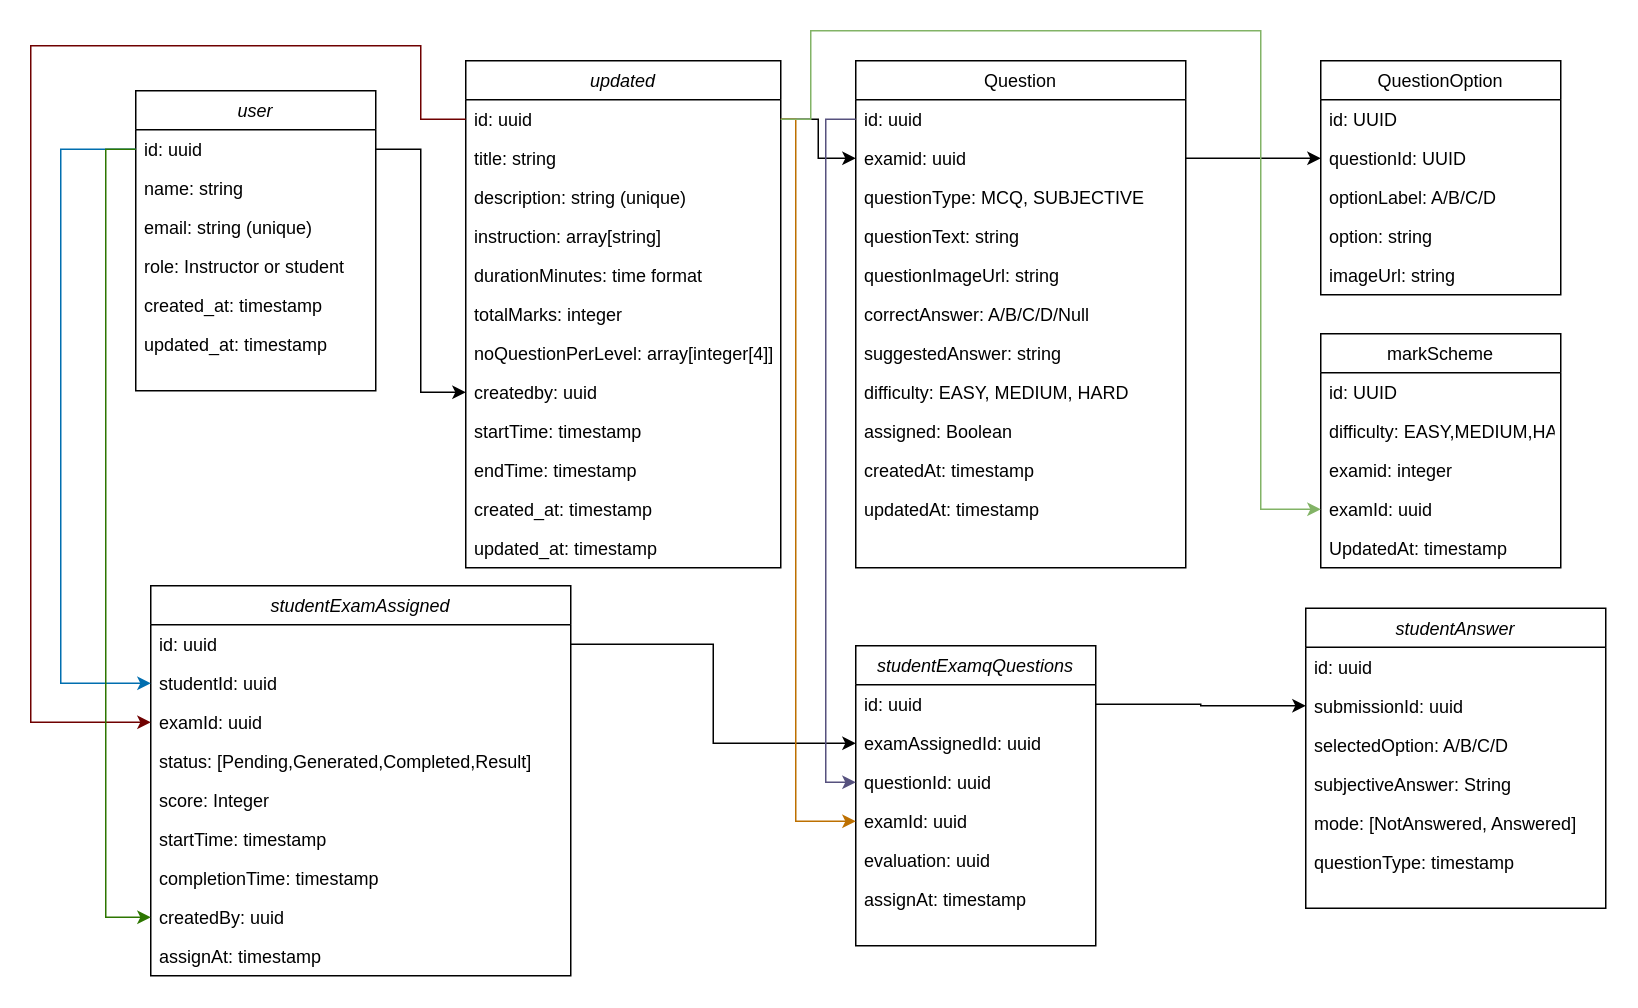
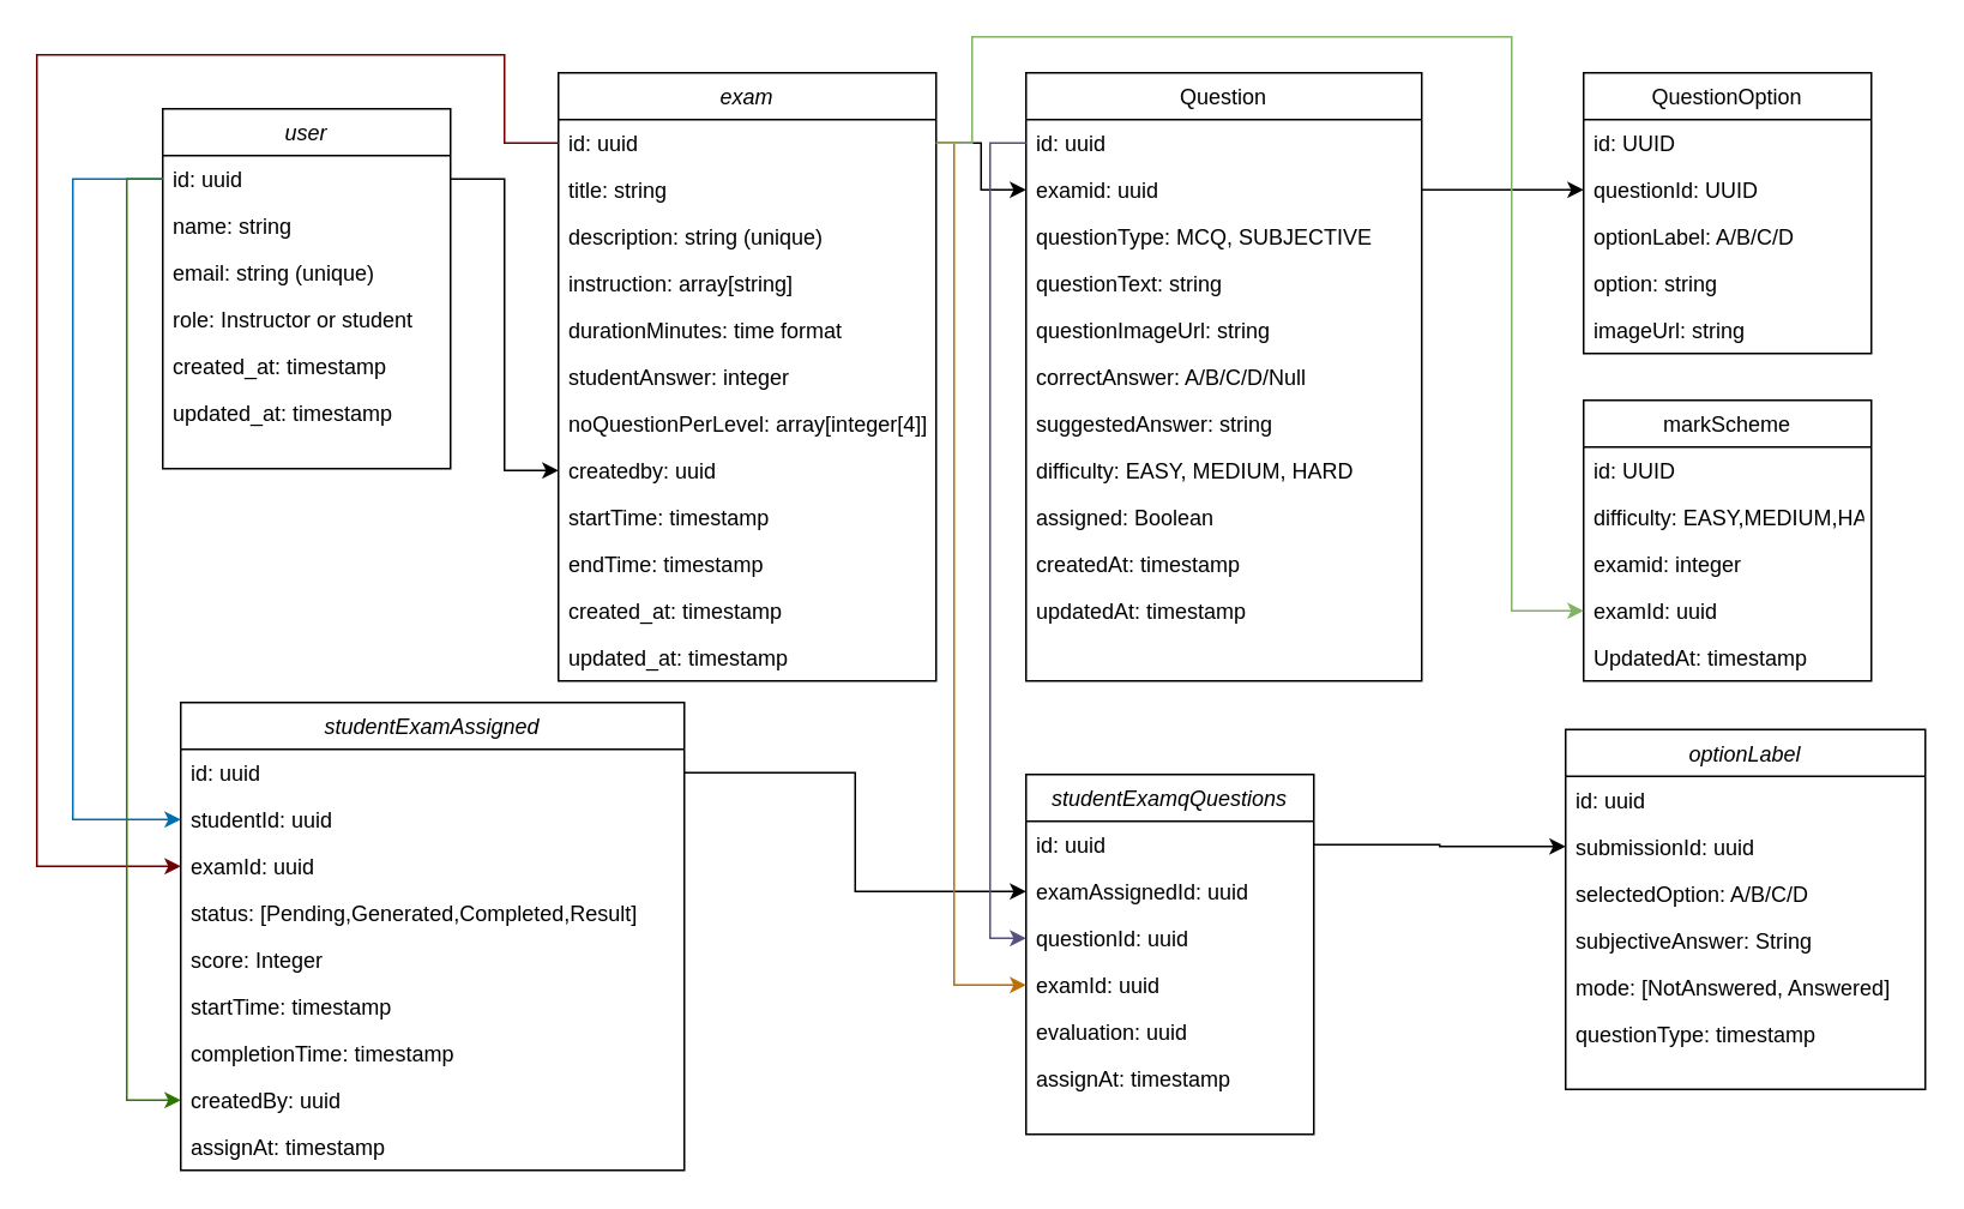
- <mxCell id="28" value="updated" style="swimlane;fontStyle=2;align=center;verticalAlign=top;childLayout=stackLayout;horizontal=1;startSize=26;horizontalStack=0;resizeParent=1;resizeLast=0;collapsible=1;marginBottom=0;rounded=0;shadow=0;strokeWidth=1;" parent="1" vertex="1"><mxGeometry x="310" y="40" width="210" height="338" as="geometry"><mxRectangle x="230" y="140" width="160" height="26" as="alternateBounds" /></mxGeometry></mxCell>
+ <mxCell id="28" value="exam" style="swimlane;fontStyle=2;align=center;verticalAlign=top;childLayout=stackLayout;horizontal=1;startSize=26;horizontalStack=0;resizeParent=1;resizeLast=0;collapsible=1;marginBottom=0;rounded=0;shadow=0;strokeWidth=1;" parent="1" vertex="1"><mxGeometry x="310" y="40" width="210" height="338" as="geometry"><mxRectangle x="230" y="140" width="160" height="26" as="alternateBounds" /></mxGeometry></mxCell>
- <mxCell id="34" value="totalMarks: integer" style="text;align=left;verticalAlign=top;spacingLeft=4;spacingRight=4;overflow=hidden;rotatable=0;points=[[0,0.5],[1,0.5]];portConstraint=eastwest;rounded=0;shadow=0;html=0;" parent="28" vertex="1"><mxGeometry y="156" width="210" height="26" as="geometry" /></mxCell>
+ <mxCell id="34" value="studentAnswer: integer" style="text;align=left;verticalAlign=top;spacingLeft=4;spacingRight=4;overflow=hidden;rotatable=0;points=[[0,0.5],[1,0.5]];portConstraint=eastwest;rounded=0;shadow=0;html=0;" parent="28" vertex="1"><mxGeometry y="156" width="210" height="26" as="geometry" /></mxCell>
- <mxCell id="63" value="studentAnswer" style="swimlane;fontStyle=2;align=center;verticalAlign=top;childLayout=stackLayout;horizontal=1;startSize=26;horizontalStack=0;resizeParent=1;resizeLast=0;collapsible=1;marginBottom=0;rounded=0;shadow=0;strokeWidth=1;" parent="1" vertex="1"><mxGeometry x="870" y="405" width="200" height="200" as="geometry"><mxRectangle x="230" y="140" width="160" height="26" as="alternateBounds" /></mxGeometry></mxCell>
+ <mxCell id="63" value="optionLabel" style="swimlane;fontStyle=2;align=center;verticalAlign=top;childLayout=stackLayout;horizontal=1;startSize=26;horizontalStack=0;resizeParent=1;resizeLast=0;collapsible=1;marginBottom=0;rounded=0;shadow=0;strokeWidth=1;" parent="1" vertex="1"><mxGeometry x="870" y="405" width="200" height="200" as="geometry"><mxRectangle x="230" y="140" width="160" height="26" as="alternateBounds" /></mxGeometry></mxCell>
